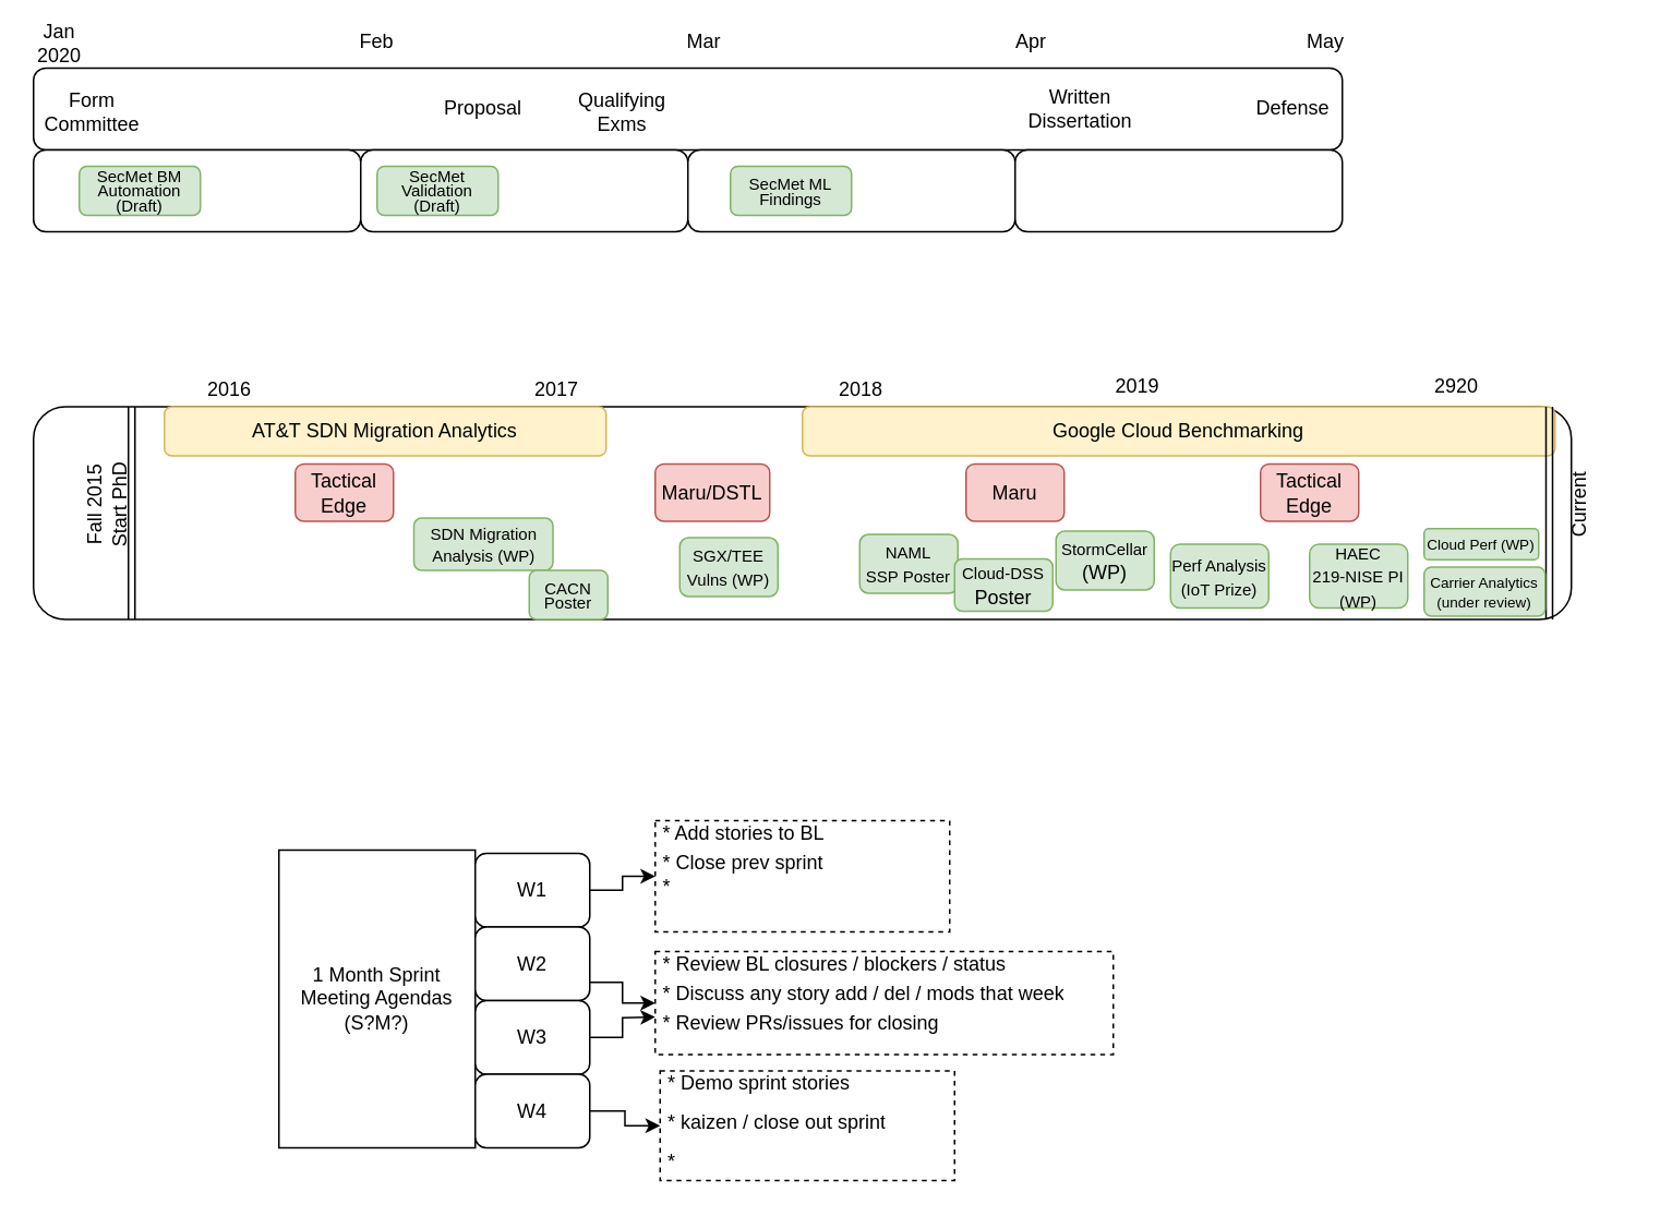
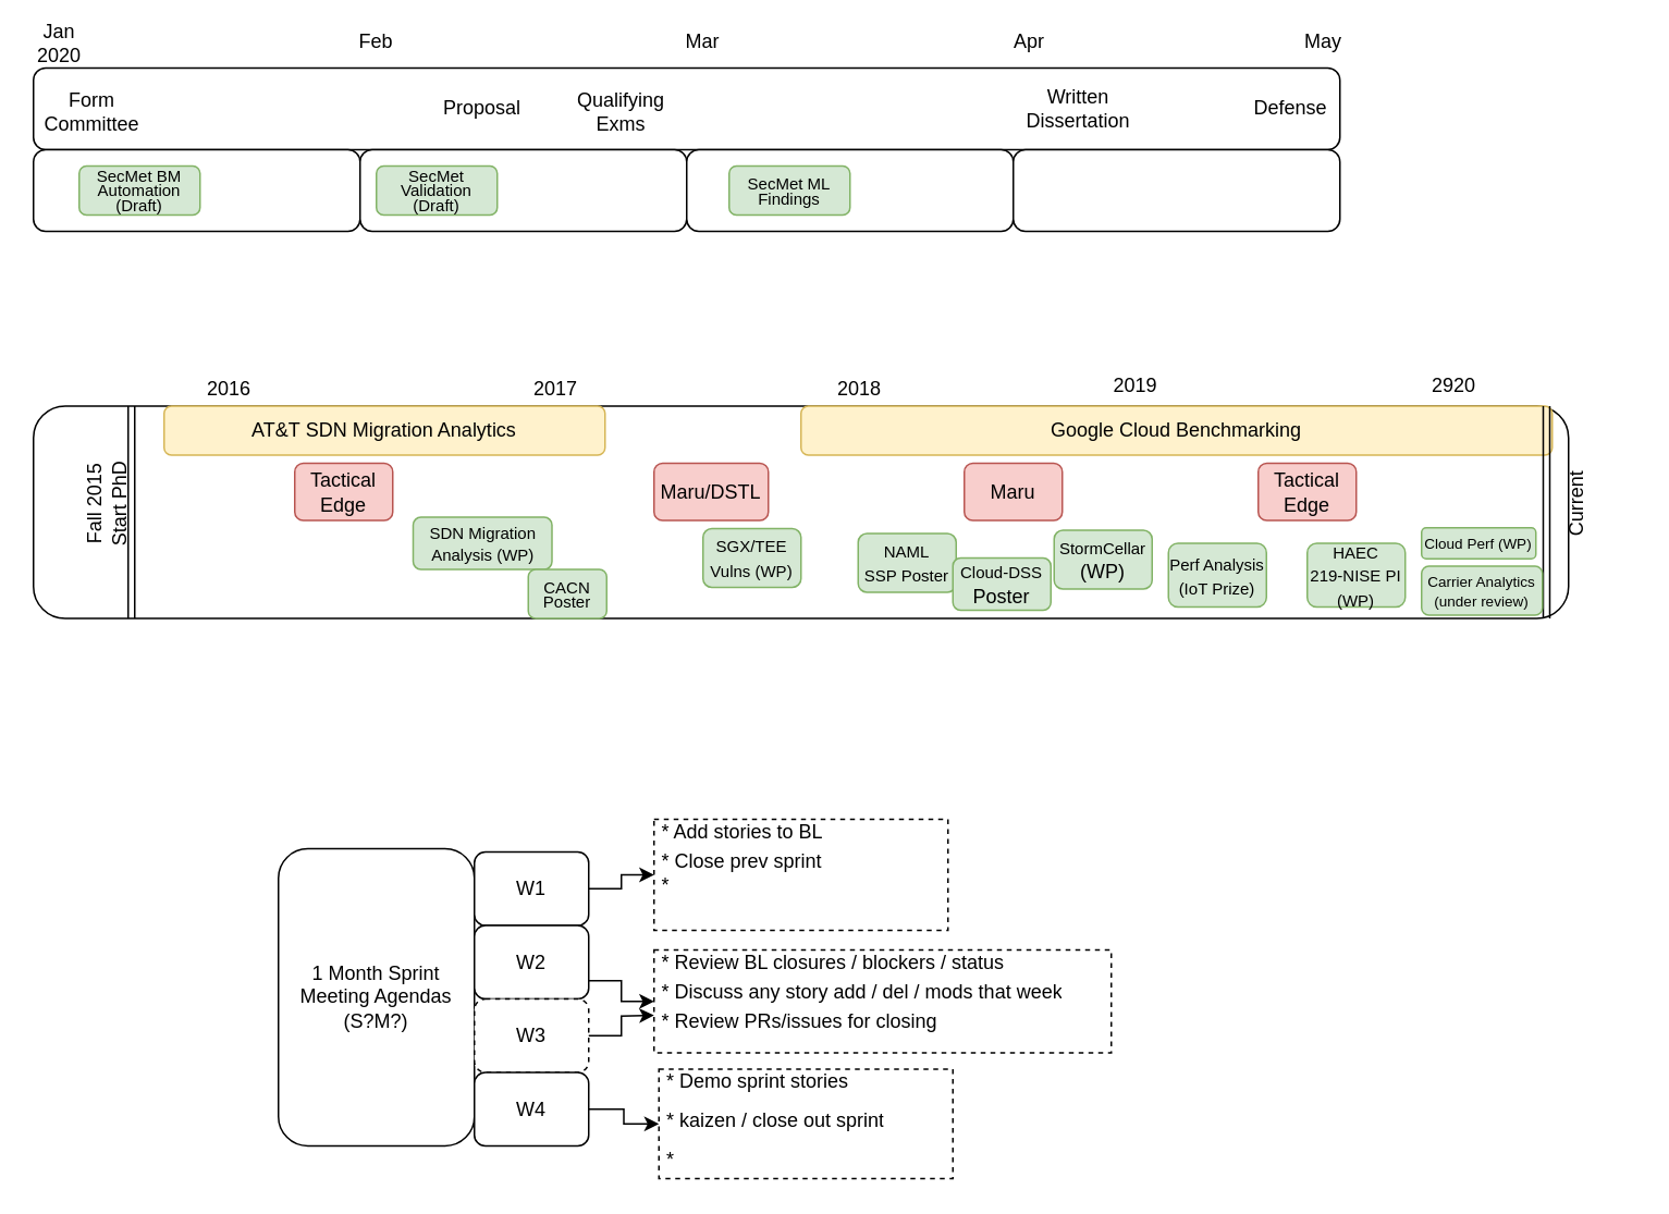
- <mxCell id="52" value="&lt;span style=&quot;font-size: 10px&quot;&gt;SGX/TEE Vulns (WP)&lt;/span&gt;&lt;br&gt;" style="rounded=1;whiteSpace=wrap;html=1;fillColor=#d5e8d4;strokeColor=#82b366;" vertex="1" parent="1"><mxGeometry x="415" y="328" width="60" height="36" as="geometry" /></mxCell>
+ <mxCell id="52" value="&lt;span style=&quot;font-size: 10px&quot;&gt;SGX/TEE Vulns (WP)&lt;/span&gt;&lt;br&gt;" style="rounded=1;whiteSpace=wrap;html=1;fillColor=#d5e8d4;strokeColor=#82b366;" vertex="1" parent="1"><mxGeometry x="430" y="323" width="60" height="36" as="geometry" /></mxCell>
- <mxCell id="19" value="1 Month Sprint Meeting Agendas&lt;br&gt;(S?M?)" style="whiteSpace=wrap;html=1;rounded=0;" vertex="1" parent="1"><mxGeometry x="170" y="519" width="120" height="182" as="geometry" /></mxCell>
+ <mxCell id="19" value="1 Month Sprint Meeting Agendas&lt;br&gt;(S?M?)" style="rounded=1;whiteSpace=wrap;html=1;" vertex="1" parent="1"><mxGeometry x="170" y="519" width="120" height="182" as="geometry" /></mxCell>
- <mxCell id="22" value="W3" style="rounded=1;whiteSpace=wrap;html=1;" vertex="1" parent="1"><mxGeometry x="290" y="611" width="70" height="45" as="geometry" /></mxCell>
+ <mxCell id="22" value="W3" style="rounded=1;whiteSpace=wrap;html=1;dashed=1;" vertex="1" parent="1"><mxGeometry x="290" y="611" width="70" height="45" as="geometry" /></mxCell>
